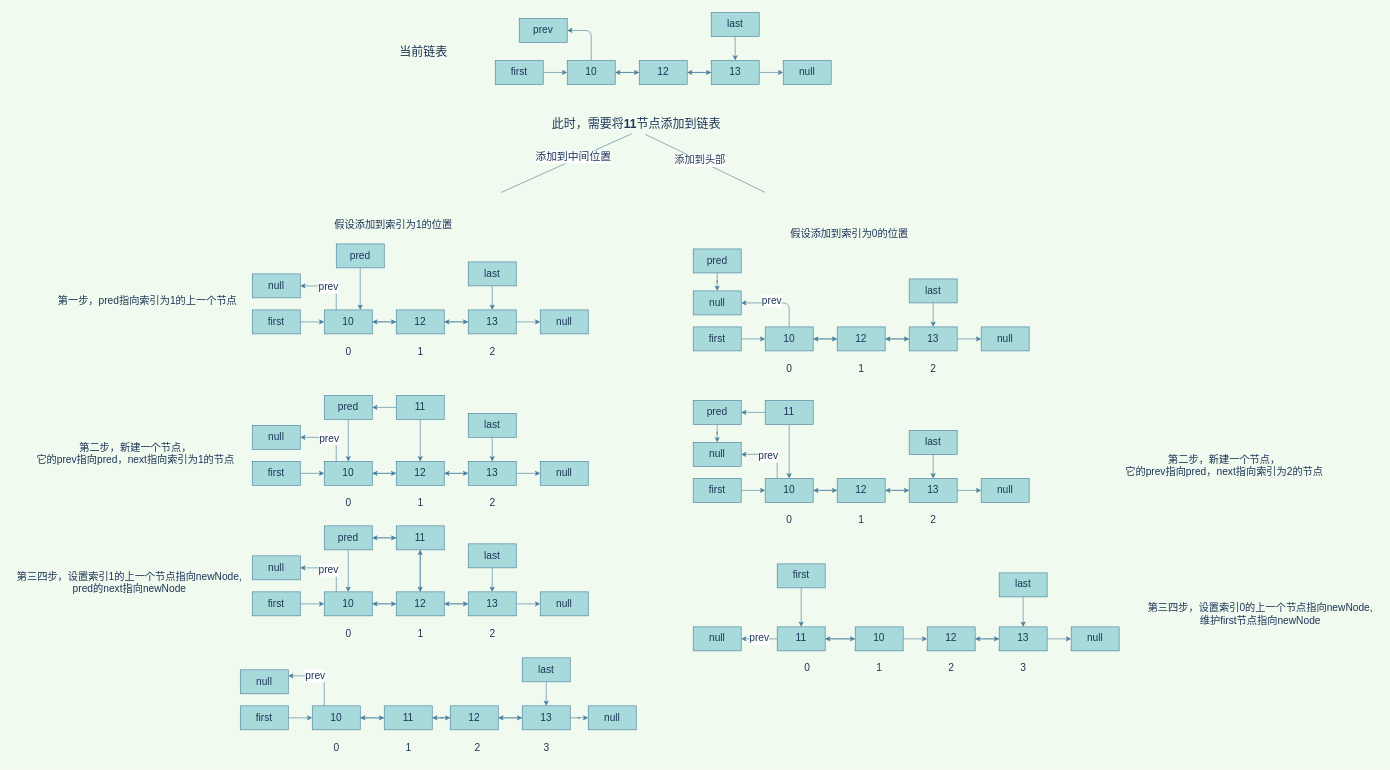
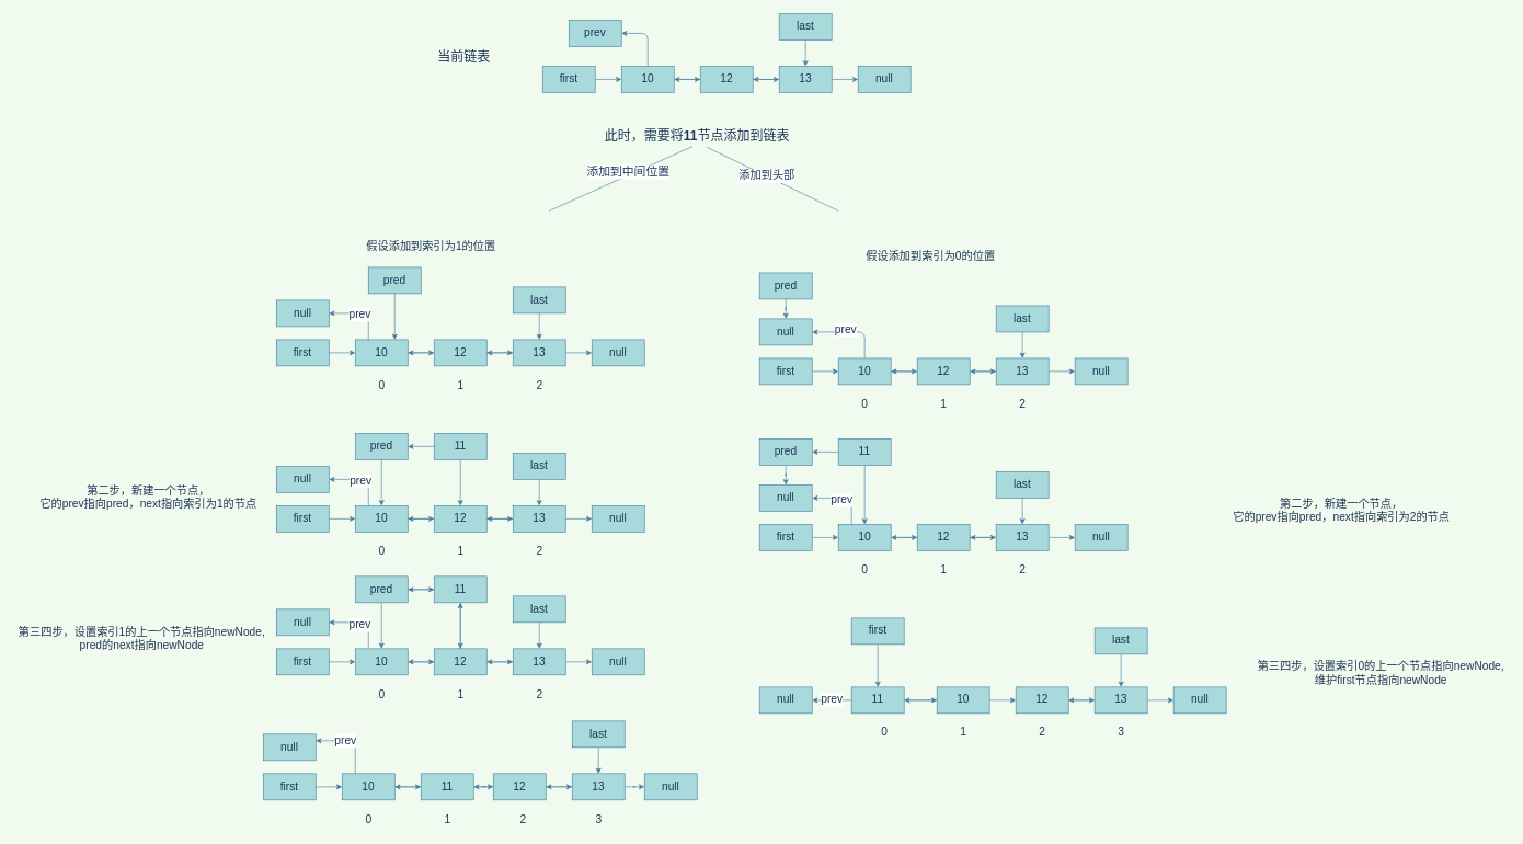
- <mxCell id="45" value="第一步，pred指向索引为1的上一个节点" style="text;html=1;align=center;verticalAlign=middle;resizable=0;points=[];autosize=1;strokeColor=none;fontSize=17;fontColor=#1D3557;" vertex="1" parent="1"><mxGeometry x="90" y="485.8" width="310" height="30" as="geometry" /></mxCell>
